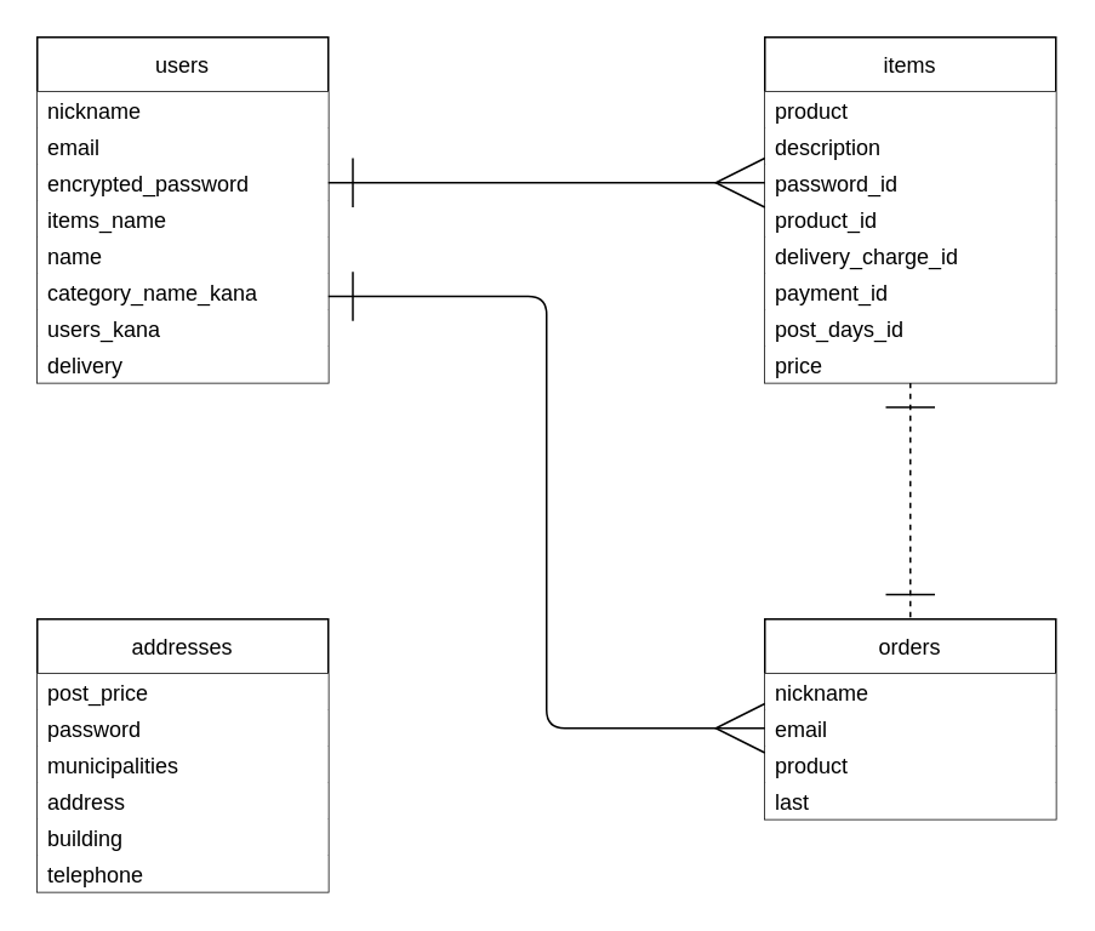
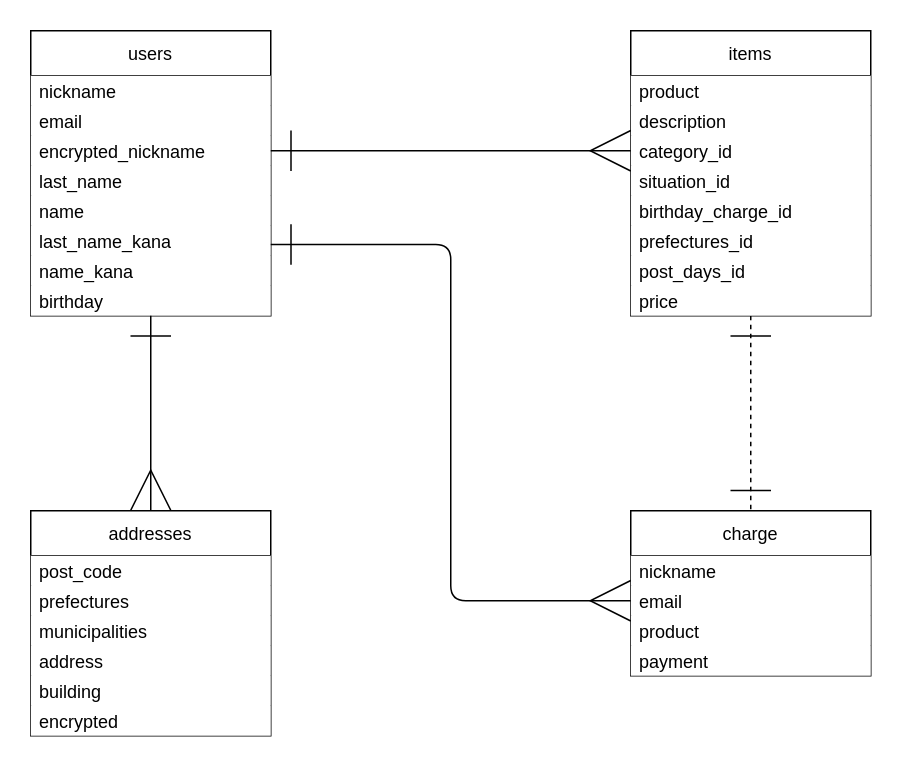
- <mxCell id="5" value="encrypted_password" style="text;strokeColor=none;fillColor=default;align=left;verticalAlign=middle;spacingLeft=4;spacingRight=4;overflow=hidden;points=[[0,0.5],[1,0.5]];portConstraint=eastwest;rotatable=0;labelBorderColor=none;" parent="2" vertex="1"><mxGeometry y="70" width="160" height="20" as="geometry" /></mxCell>
+ <mxCell id="5" value="encrypted_nickname" style="text;strokeColor=none;fillColor=default;align=left;verticalAlign=middle;spacingLeft=4;spacingRight=4;overflow=hidden;points=[[0,0.5],[1,0.5]];portConstraint=eastwest;rotatable=0;labelBorderColor=none;" parent="2" vertex="1"><mxGeometry y="70" width="160" height="20" as="geometry" /></mxCell>
- <mxCell id="15" value="password_id" style="text;strokeColor=none;fillColor=default;align=left;verticalAlign=middle;spacingLeft=4;spacingRight=4;overflow=hidden;points=[[0,0.5],[1,0.5]];portConstraint=eastwest;rotatable=0;labelBorderColor=none;" parent="12" vertex="1"><mxGeometry y="70" width="160" height="20" as="geometry" /></mxCell>
+ <mxCell id="15" value="category_id" style="text;strokeColor=none;fillColor=default;align=left;verticalAlign=middle;spacingLeft=4;spacingRight=4;overflow=hidden;points=[[0,0.5],[1,0.5]];portConstraint=eastwest;rotatable=0;labelBorderColor=none;" parent="12" vertex="1"><mxGeometry y="70" width="160" height="20" as="geometry" /></mxCell>
- <mxCell id="6" value="items_name" style="text;strokeColor=none;fillColor=default;align=left;verticalAlign=middle;spacingLeft=4;spacingRight=4;overflow=hidden;points=[[0,0.5],[1,0.5]];portConstraint=eastwest;rotatable=0;labelBorderColor=none;" parent="2" vertex="1"><mxGeometry y="90" width="160" height="20" as="geometry" /></mxCell>
+ <mxCell id="6" value="last_name" style="text;strokeColor=none;fillColor=default;align=left;verticalAlign=middle;spacingLeft=4;spacingRight=4;overflow=hidden;points=[[0,0.5],[1,0.5]];portConstraint=eastwest;rotatable=0;labelBorderColor=none;" parent="2" vertex="1"><mxGeometry y="90" width="160" height="20" as="geometry" /></mxCell>
- <mxCell id="16" value="product_id" style="text;strokeColor=none;fillColor=default;align=left;verticalAlign=middle;spacingLeft=4;spacingRight=4;overflow=hidden;points=[[0,0.5],[1,0.5]];portConstraint=eastwest;rotatable=0;labelBorderColor=none;" parent="12" vertex="1"><mxGeometry y="90" width="160" height="20" as="geometry" /></mxCell>
+ <mxCell id="16" value="situation_id" style="text;strokeColor=none;fillColor=default;align=left;verticalAlign=middle;spacingLeft=4;spacingRight=4;overflow=hidden;points=[[0,0.5],[1,0.5]];portConstraint=eastwest;rotatable=0;labelBorderColor=none;" parent="12" vertex="1"><mxGeometry y="90" width="160" height="20" as="geometry" /></mxCell>
- <mxCell id="17" value="delivery_charge_id" style="text;strokeColor=none;fillColor=default;align=left;verticalAlign=middle;spacingLeft=4;spacingRight=4;overflow=hidden;points=[[0,0.5],[1,0.5]];portConstraint=eastwest;rotatable=0;labelBorderColor=none;" parent="12" vertex="1"><mxGeometry y="110" width="160" height="20" as="geometry" /></mxCell>
+ <mxCell id="17" value="birthday_charge_id" style="text;strokeColor=none;fillColor=default;align=left;verticalAlign=middle;spacingLeft=4;spacingRight=4;overflow=hidden;points=[[0,0.5],[1,0.5]];portConstraint=eastwest;rotatable=0;labelBorderColor=none;" parent="12" vertex="1"><mxGeometry y="110" width="160" height="20" as="geometry" /></mxCell>
- <mxCell id="8" value="category_name_kana" style="text;strokeColor=none;fillColor=default;align=left;verticalAlign=middle;spacingLeft=4;spacingRight=4;overflow=hidden;points=[[0,0.5],[1,0.5]];portConstraint=eastwest;rotatable=0;labelBorderColor=none;" vertex="1" parent="2"><mxGeometry y="130" width="160" height="20" as="geometry" /></mxCell>
+ <mxCell id="8" value="last_name_kana" style="text;strokeColor=none;fillColor=default;align=left;verticalAlign=middle;spacingLeft=4;spacingRight=4;overflow=hidden;points=[[0,0.5],[1,0.5]];portConstraint=eastwest;rotatable=0;labelBorderColor=none;" vertex="1" parent="2"><mxGeometry y="130" width="160" height="20" as="geometry" /></mxCell>
- <mxCell id="18" value="payment_id" style="text;strokeColor=none;fillColor=default;align=left;verticalAlign=middle;spacingLeft=4;spacingRight=4;overflow=hidden;points=[[0,0.5],[1,0.5]];portConstraint=eastwest;rotatable=0;labelBorderColor=none;" parent="12" vertex="1"><mxGeometry y="130" width="160" height="20" as="geometry" /></mxCell>
+ <mxCell id="18" value="prefectures_id" style="text;strokeColor=none;fillColor=default;align=left;verticalAlign=middle;spacingLeft=4;spacingRight=4;overflow=hidden;points=[[0,0.5],[1,0.5]];portConstraint=eastwest;rotatable=0;labelBorderColor=none;" parent="12" vertex="1"><mxGeometry y="130" width="160" height="20" as="geometry" /></mxCell>
- <mxCell id="9" value="users_kana" style="text;strokeColor=none;fillColor=default;align=left;verticalAlign=middle;spacingLeft=4;spacingRight=4;overflow=hidden;points=[[0,0.5],[1,0.5]];portConstraint=eastwest;rotatable=0;labelBorderColor=none;" parent="2" vertex="1"><mxGeometry y="150" width="160" height="20" as="geometry" /></mxCell>
+ <mxCell id="9" value="name_kana" style="text;strokeColor=none;fillColor=default;align=left;verticalAlign=middle;spacingLeft=4;spacingRight=4;overflow=hidden;points=[[0,0.5],[1,0.5]];portConstraint=eastwest;rotatable=0;labelBorderColor=none;" parent="2" vertex="1"><mxGeometry y="150" width="160" height="20" as="geometry" /></mxCell>
- <mxCell id="10" value="delivery" style="text;strokeColor=none;fillColor=default;align=left;verticalAlign=middle;spacingLeft=4;spacingRight=4;overflow=hidden;points=[[0,0.5],[1,0.5]];portConstraint=eastwest;rotatable=0;labelBorderColor=none;" parent="2" vertex="1"><mxGeometry y="170" width="160" height="20" as="geometry" /></mxCell>
+ <mxCell id="10" value="birthday" style="text;strokeColor=none;fillColor=default;align=left;verticalAlign=middle;spacingLeft=4;spacingRight=4;overflow=hidden;points=[[0,0.5],[1,0.5]];portConstraint=eastwest;rotatable=0;labelBorderColor=none;" parent="2" vertex="1"><mxGeometry y="170" width="160" height="20" as="geometry" /></mxCell>
+ <mxCell id="34" value="" style="endArrow=ERmany;html=1;rounded=0;entryX=0.5;entryY=0;entryDx=0;entryDy=0;endFill=0;endSize=25;startSize=25;strokeColor=default;strokeWidth=1;startArrow=ERone;startFill=0;exitX=0.5;exitY=1;exitDx=0;exitDy=0;" edge="1" parent="1" source="2" target="27"><mxGeometry relative="1" as="geometry"><mxPoint x="110" y="250" as="sourcePoint" /><mxPoint x="350" y="250" as="targetPoint" /></mxGeometry></mxCell>
- <mxCell id="21" value="orders" style="swimlane;fontStyle=0;childLayout=stackLayout;horizontal=1;startSize=30;horizontalStack=0;resizeParent=1;resizeParentMax=0;resizeLast=0;collapsible=1;marginBottom=0;labelBorderColor=none;verticalAlign=middle;" parent="1" vertex="1"><mxGeometry x="420" y="340" width="160" height="110" as="geometry" /></mxCell>
+ <mxCell id="21" value="charge" style="swimlane;fontStyle=0;childLayout=stackLayout;horizontal=1;startSize=30;horizontalStack=0;resizeParent=1;resizeParentMax=0;resizeLast=0;collapsible=1;marginBottom=0;labelBorderColor=none;verticalAlign=middle;" parent="1" vertex="1"><mxGeometry x="420" y="340" width="160" height="110" as="geometry" /></mxCell>
- <mxCell id="28" value="post_price" style="text;strokeColor=none;fillColor=default;align=left;verticalAlign=middle;spacingLeft=4;spacingRight=4;overflow=hidden;points=[[0,0.5],[1,0.5]];portConstraint=eastwest;rotatable=0;labelBorderColor=none;" vertex="1" parent="27"><mxGeometry y="30" width="160" height="20" as="geometry" /></mxCell>
+ <mxCell id="28" value="post_code" style="text;strokeColor=none;fillColor=default;align=left;verticalAlign=middle;spacingLeft=4;spacingRight=4;overflow=hidden;points=[[0,0.5],[1,0.5]];portConstraint=eastwest;rotatable=0;labelBorderColor=none;" vertex="1" parent="27"><mxGeometry y="30" width="160" height="20" as="geometry" /></mxCell>
- <mxCell id="29" value="password" style="text;strokeColor=none;fillColor=default;align=left;verticalAlign=middle;spacingLeft=4;spacingRight=4;overflow=hidden;points=[[0,0.5],[1,0.5]];portConstraint=eastwest;rotatable=0;labelBorderColor=none;" vertex="1" parent="27"><mxGeometry y="50" width="160" height="20" as="geometry" /></mxCell>
+ <mxCell id="29" value="prefectures" style="text;strokeColor=none;fillColor=default;align=left;verticalAlign=middle;spacingLeft=4;spacingRight=4;overflow=hidden;points=[[0,0.5],[1,0.5]];portConstraint=eastwest;rotatable=0;labelBorderColor=none;" vertex="1" parent="27"><mxGeometry y="50" width="160" height="20" as="geometry" /></mxCell>
- <mxCell id="25" value="last" style="text;strokeColor=none;fillColor=default;align=left;verticalAlign=middle;spacingLeft=4;spacingRight=4;overflow=hidden;points=[[0,0.5],[1,0.5]];portConstraint=eastwest;rotatable=0;labelBorderColor=none;" vertex="1" parent="21"><mxGeometry y="90" width="160" height="20" as="geometry" /></mxCell>
+ <mxCell id="25" value="payment" style="text;strokeColor=none;fillColor=default;align=left;verticalAlign=middle;spacingLeft=4;spacingRight=4;overflow=hidden;points=[[0,0.5],[1,0.5]];portConstraint=eastwest;rotatable=0;labelBorderColor=none;" vertex="1" parent="21"><mxGeometry y="90" width="160" height="20" as="geometry" /></mxCell>
- <mxCell id="33" value="telephone" style="text;strokeColor=none;fillColor=default;align=left;verticalAlign=middle;spacingLeft=4;spacingRight=4;overflow=hidden;points=[[0,0.5],[1,0.5]];portConstraint=eastwest;rotatable=0;labelBorderColor=none;" vertex="1" parent="27"><mxGeometry y="130" width="160" height="20" as="geometry" /></mxCell>
+ <mxCell id="33" value="encrypted" style="text;strokeColor=none;fillColor=default;align=left;verticalAlign=middle;spacingLeft=4;spacingRight=4;overflow=hidden;points=[[0,0.5],[1,0.5]];portConstraint=eastwest;rotatable=0;labelBorderColor=none;" vertex="1" parent="27"><mxGeometry y="130" width="160" height="20" as="geometry" /></mxCell>
